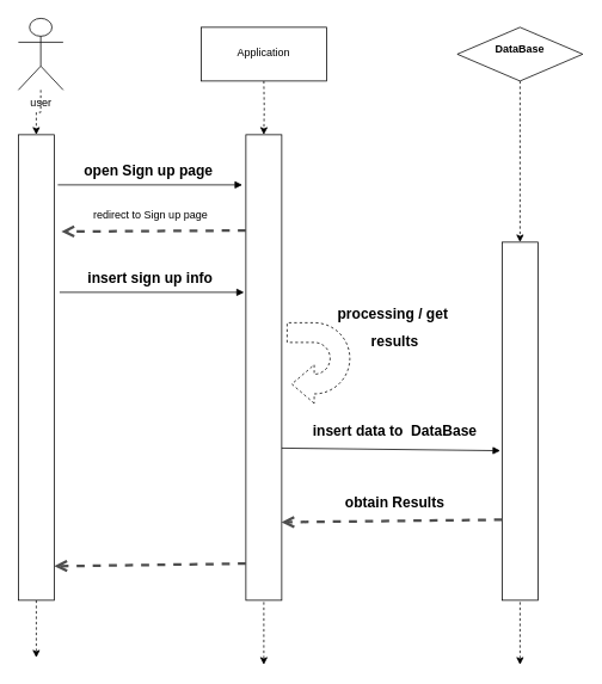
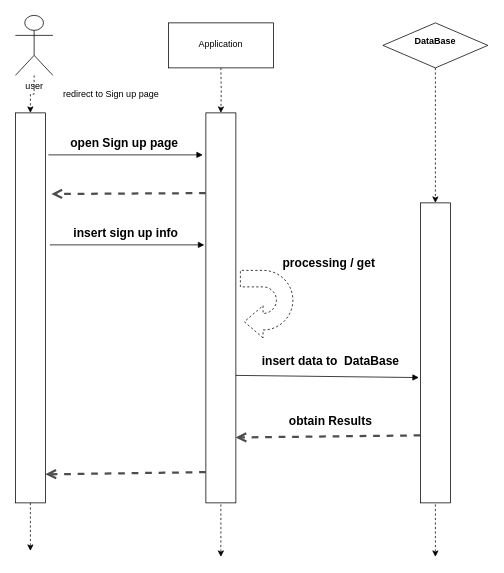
- <mxCell id="21" value="redirect to Sign up page&amp;nbsp;" style="text;html=1;align=center;verticalAlign=middle;resizable=0;points=[];autosize=1;" vertex="1" parent="1"><mxGeometry x="94" y="230" width="150" height="20" as="geometry" /></mxCell>
+ <mxCell id="21" value="redirect to Sign up page&amp;nbsp;" style="text;html=1;align=center;verticalAlign=middle;resizable=0;points=[];autosize=1;" vertex="1" parent="1"><mxGeometry x="74" y="115" width="150" height="20" as="geometry" /></mxCell>
- <mxCell id="22" value="&lt;span style=&quot;font-size: 16.08px ; font-weight: 700&quot;&gt;results&lt;/span&gt;" style="text;html=1;align=center;verticalAlign=middle;resizable=0;points=[];autosize=1;" vertex="1" parent="1"><mxGeometry x="405" y="370" width="70" height="20" as="geometry" /></mxCell>
